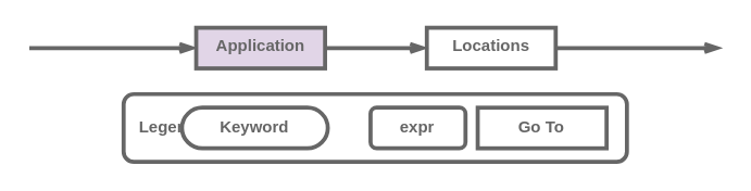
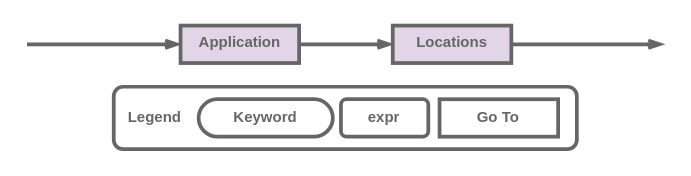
- <mxCell id="12" value="&lt;b style=&quot;border-color: var(--border-color); color: rgb(51, 51, 51);&quot;&gt;&lt;font style=&quot;border-color: var(--border-color);&quot; color=&quot;#666666&quot;&gt;Locations&lt;/font&gt;&lt;/b&gt;" style="rounded=1;whiteSpace=wrap;html=1;strokeColor=#666666;fontFamily=Helvetica;fontSize=12;fontColor=#333333;fillColor=#ffffff;arcSize=0;fontStyle=0;shadow=0;labelBackgroundColor=none;verticalAlign=top;strokeWidth=3;" parent="8" vertex="1"><mxGeometry x="293" width="95" height="30" as="geometry" /></mxCell>
+ <mxCell id="12" value="&lt;b style=&quot;border-color: var(--border-color); color: rgb(51, 51, 51);&quot;&gt;&lt;font style=&quot;border-color: var(--border-color);&quot; color=&quot;#666666&quot;&gt;Locations&lt;/font&gt;&lt;/b&gt;" style="rounded=1;whiteSpace=wrap;html=1;strokeColor=#666666;fontFamily=Helvetica;fontSize=12;fontColor=#333333;fillColor=#e1d5e7;arcSize=0;fontStyle=0;shadow=0;labelBackgroundColor=none;verticalAlign=top;strokeWidth=3;" parent="8" vertex="1"><mxGeometry x="293" width="95" height="30" as="geometry" /></mxCell>
- <mxCell id="6" value="&lt;p&gt;&lt;b style=&quot;border-color: var(--border-color); color: rgb(51, 51, 51);&quot;&gt;&lt;font style=&quot;border-color: var(--border-color);&quot; color=&quot;#666666&quot;&gt;Keyword&lt;/font&gt;&lt;/b&gt;&lt;br&gt;&lt;/p&gt;" style="rounded=1;whiteSpace=wrap;html=1;arcSize=50;fontStyle=0;fillColor=#ffffff;strokeColor=#666666;labelBackgroundColor=none;fontColor=#143642;container=0;strokeWidth=3;" parent="3" vertex="1"><mxGeometry x="42.996" y="10" width="107.5" height="30" as="geometry" /></mxCell>
+ <mxCell id="6" value="&lt;p&gt;&lt;b style=&quot;border-color: var(--border-color); color: rgb(51, 51, 51);&quot;&gt;&lt;font style=&quot;border-color: var(--border-color);&quot; color=&quot;#666666&quot;&gt;Keyword&lt;/font&gt;&lt;/b&gt;&lt;br&gt;&lt;/p&gt;" style="rounded=1;whiteSpace=wrap;html=1;arcSize=50;fontStyle=0;fillColor=#ffffff;strokeColor=#666666;labelBackgroundColor=none;fontColor=#143642;container=0;strokeWidth=3;" parent="3" vertex="1"><mxGeometry x="67.996" y="10" width="107.5" height="30" as="geometry" /></mxCell>
